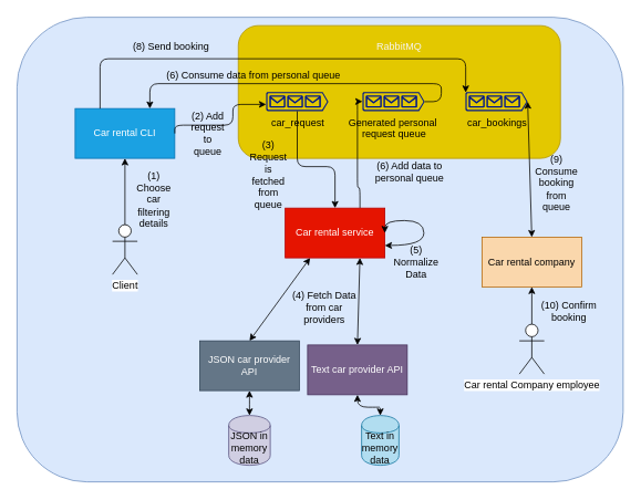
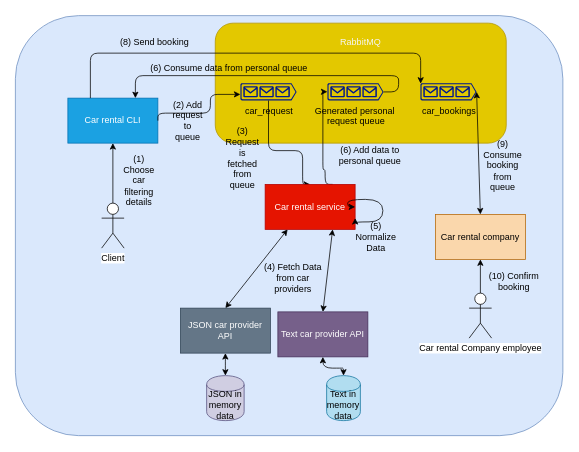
- <mxCell id="16" value="Car rental service" style="rounded=0;whiteSpace=wrap;html=1;fillColor=#e51400;strokeColor=#B20000;fontColor=#ffffff;" vertex="1" parent="1"><mxGeometry x="343" y="250" width="120" height="60" as="geometry" /></mxCell>
+ <mxCell id="16" value="Car rental service" style="rounded=0;whiteSpace=wrap;html=1;fillColor=#e51400;strokeColor=#B20000;fontColor=#ffffff;" vertex="1" parent="1"><mxGeometry x="353" y="245" width="120" height="60" as="geometry" /></mxCell>
